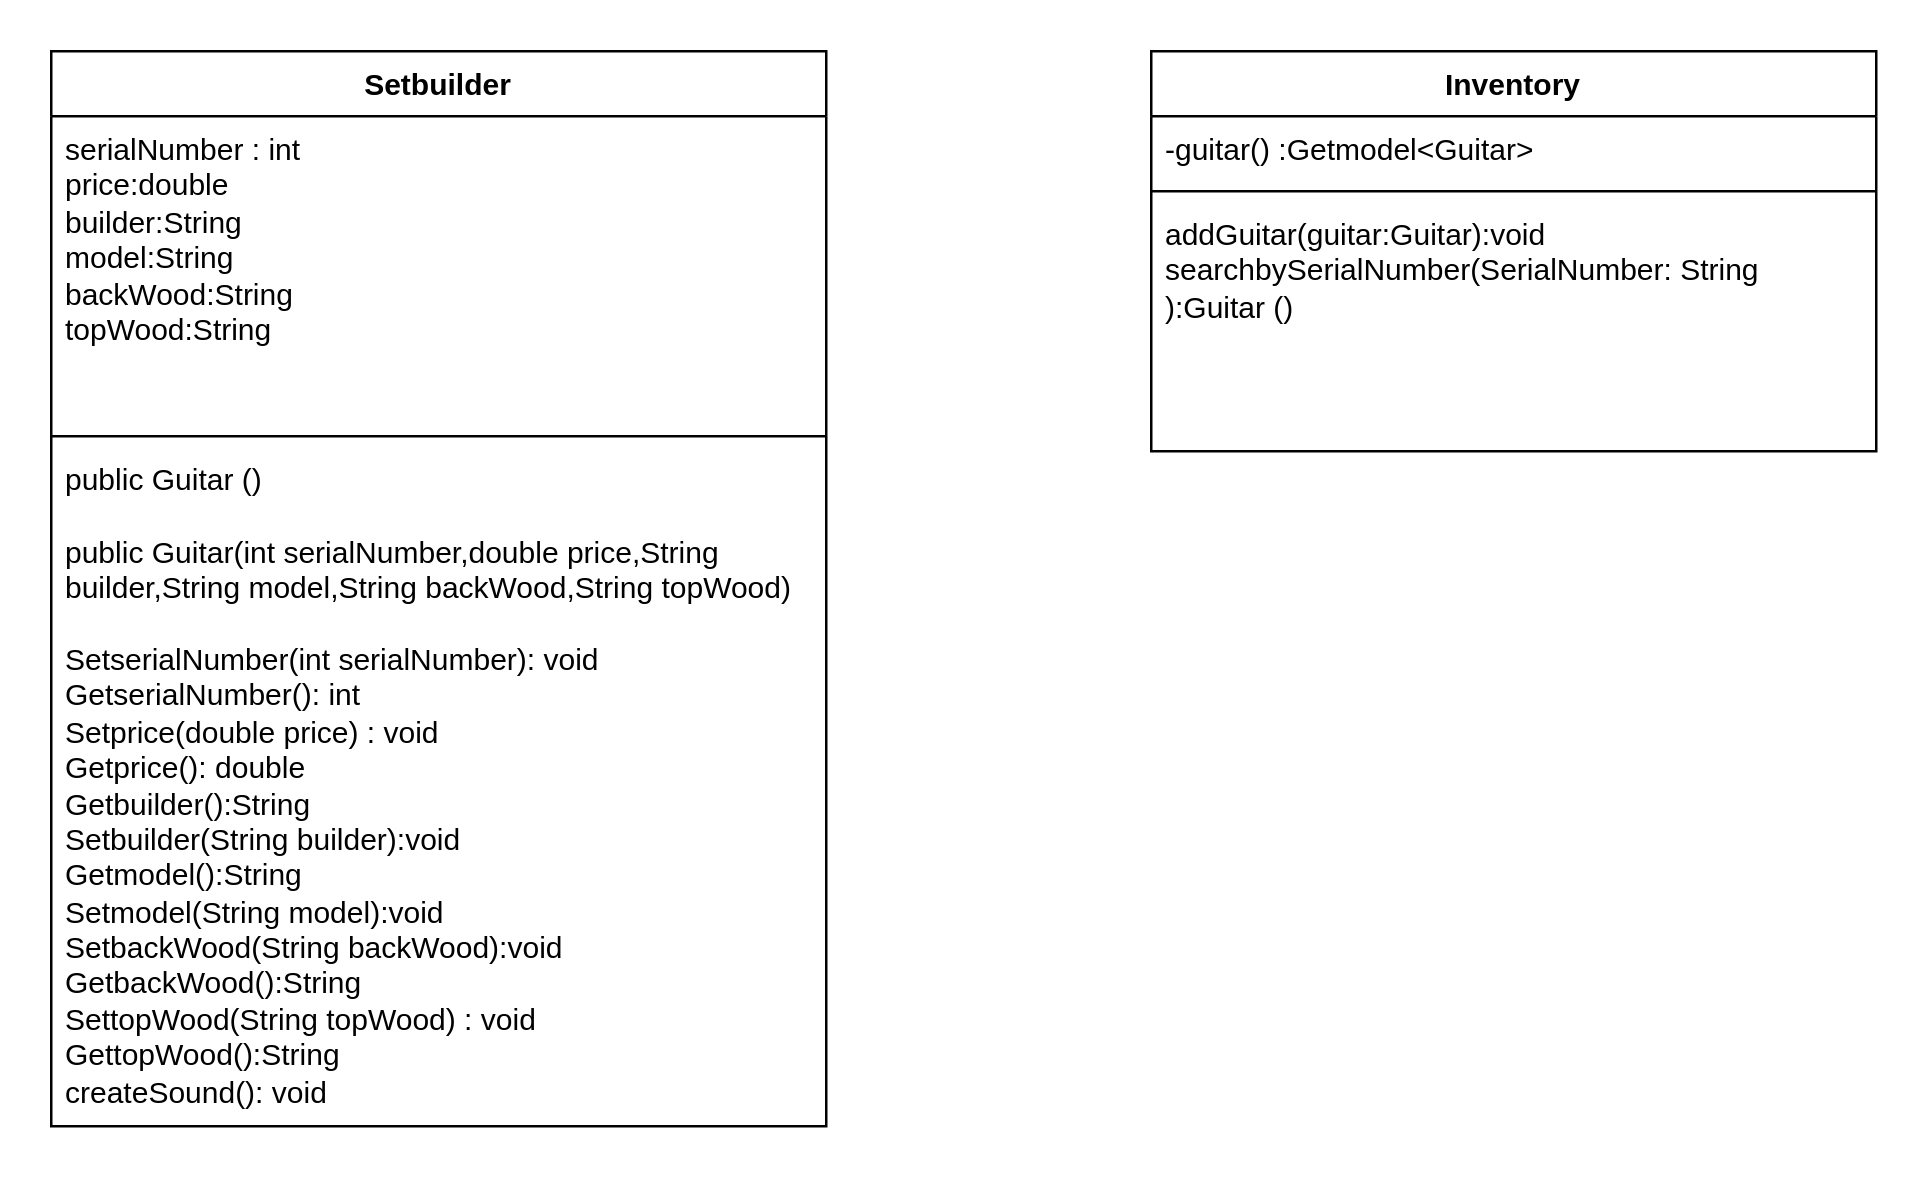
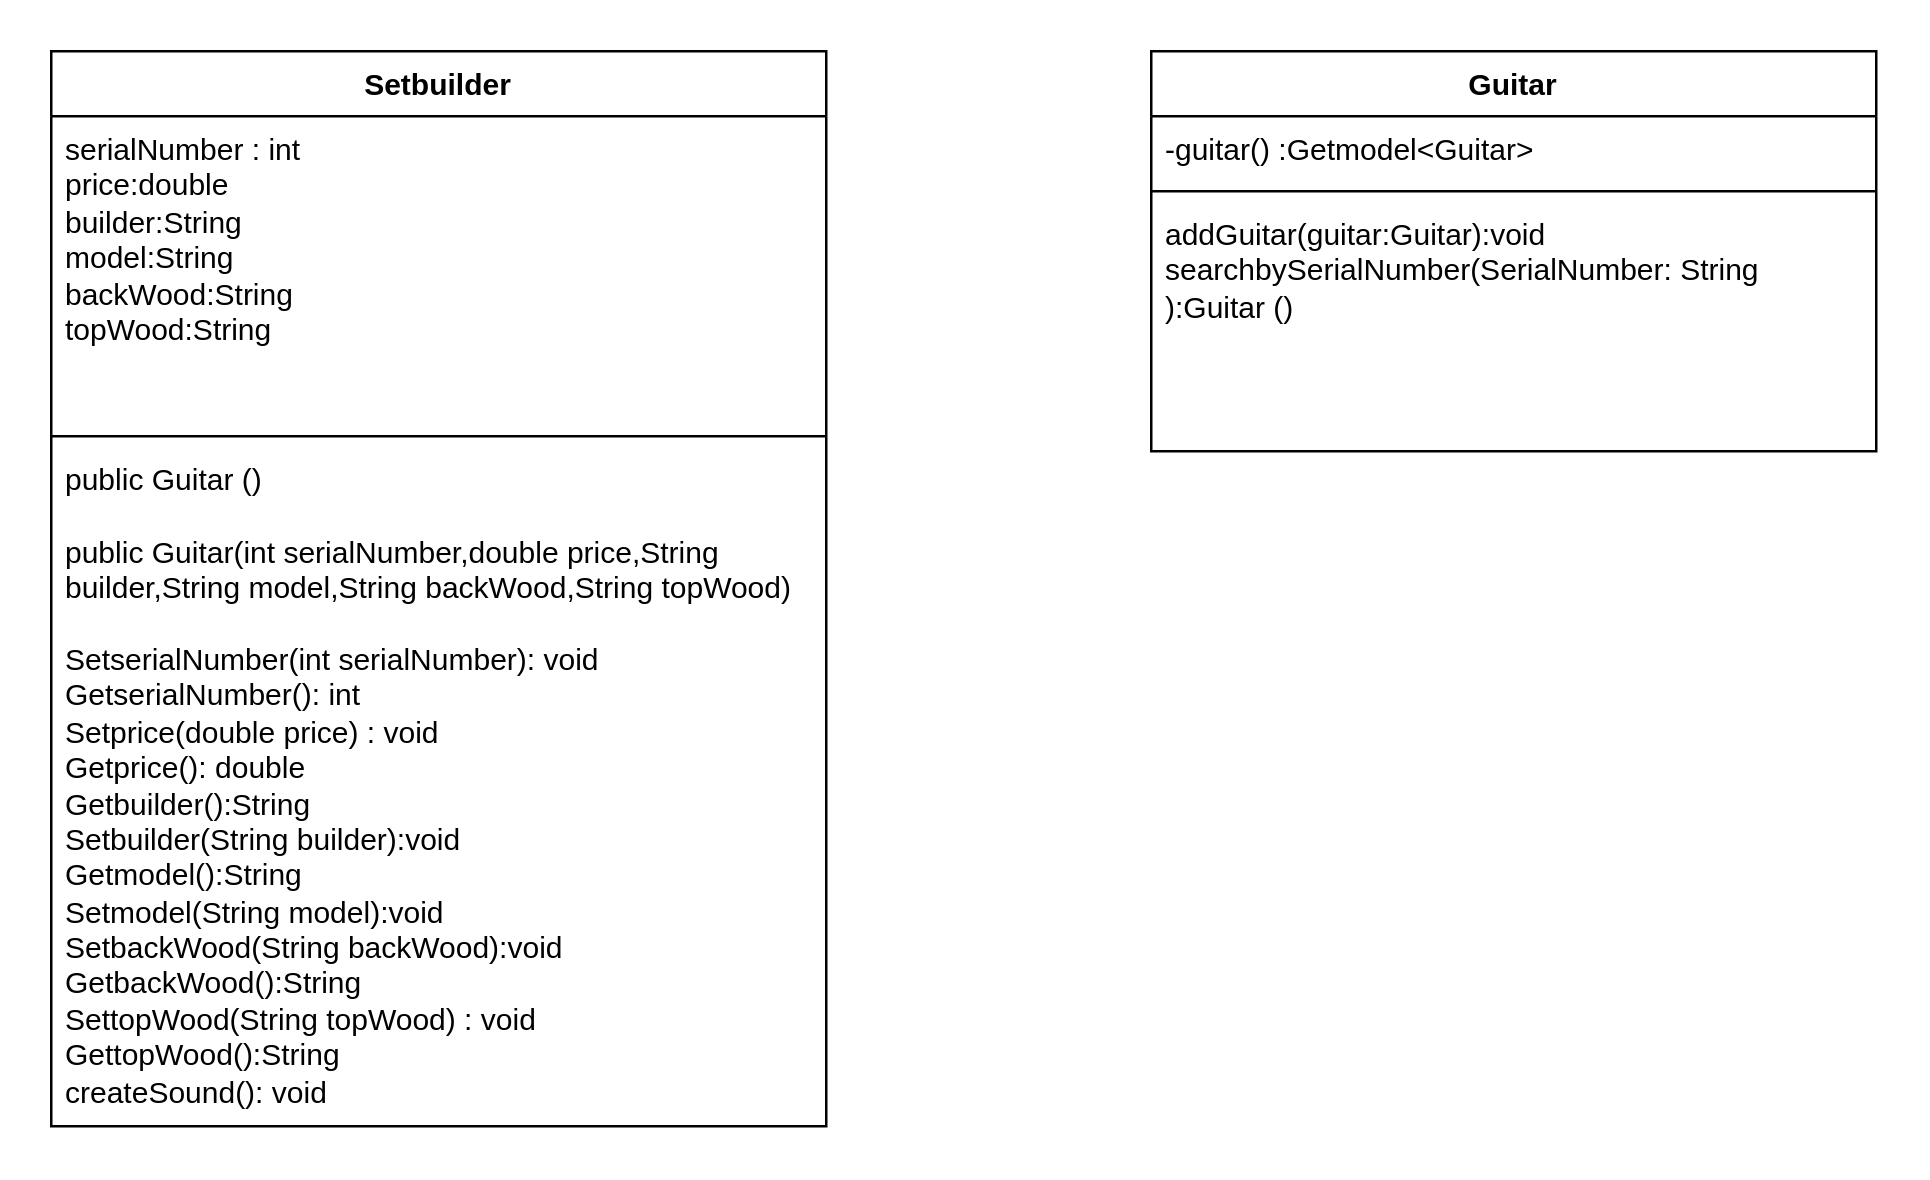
- <mxCell id="6" value="Inventory" style="swimlane;fontStyle=1;align=center;verticalAlign=top;childLayout=stackLayout;horizontal=1;startSize=26;horizontalStack=0;resizeParent=1;resizeParentMax=0;resizeLast=0;collapsible=1;marginBottom=0;whiteSpace=wrap;html=1;" vertex="1" parent="1"><mxGeometry x="460" y="20" width="290" height="160" as="geometry" /></mxCell>
+ <mxCell id="6" value="Guitar" style="swimlane;fontStyle=1;align=center;verticalAlign=top;childLayout=stackLayout;horizontal=1;startSize=26;horizontalStack=0;resizeParent=1;resizeParentMax=0;resizeLast=0;collapsible=1;marginBottom=0;whiteSpace=wrap;html=1;" vertex="1" parent="1"><mxGeometry x="460" y="20" width="290" height="160" as="geometry" /></mxCell>
